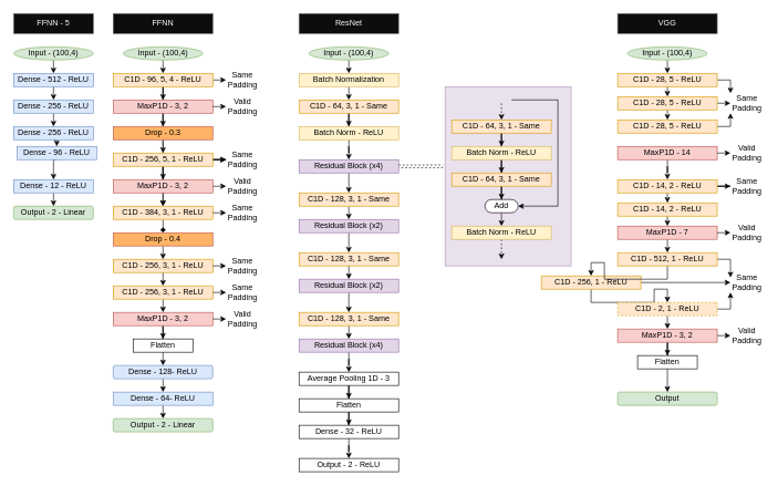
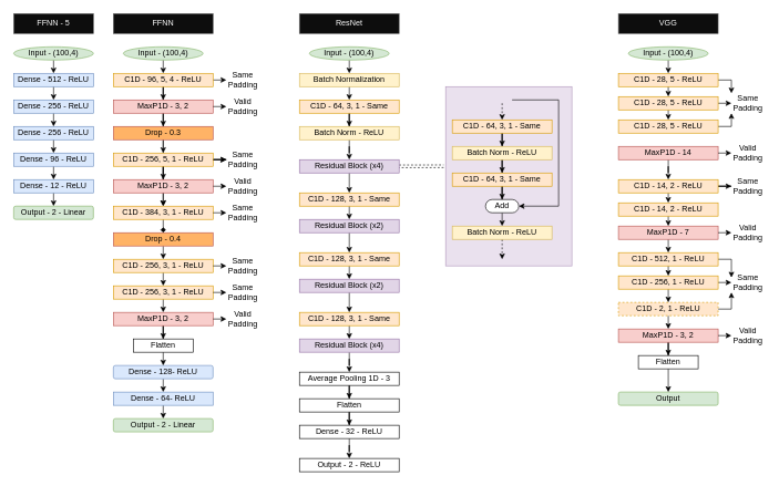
- <mxCell id="11" value="Dense - 96 - ReLU&lt;br&gt;" style="rounded=0;whiteSpace=wrap;html=1;fillColor=#dae8fc;strokeColor=#6c8ebf;" parent="1" vertex="1"><mxGeometry x="25" y="220" width="120" height="20" as="geometry" /></mxCell>
+ <mxCell id="11" value="Dense - 96 - ReLU&lt;br&gt;" style="rounded=0;whiteSpace=wrap;html=1;fillColor=#dae8fc;strokeColor=#6c8ebf;" parent="1" vertex="1"><mxGeometry x="20" y="230" width="120" height="20" as="geometry" /></mxCell>
- <mxCell id="111" value="C1D - 256, 1 - ReLU" style="rounded=0;whiteSpace=wrap;html=1;fillColor=#ffe6cc;strokeColor=#d79b00;" parent="1" vertex="1"><mxGeometry x="815" y="415" width="150" height="20" as="geometry" /></mxCell>
+ <mxCell id="111" value="C1D - 256, 1 - ReLU" style="rounded=0;whiteSpace=wrap;html=1;fillColor=#ffe6cc;strokeColor=#d79b00;" parent="1" vertex="1"><mxGeometry x="930" y="415" width="150" height="20" as="geometry" /></mxCell>
